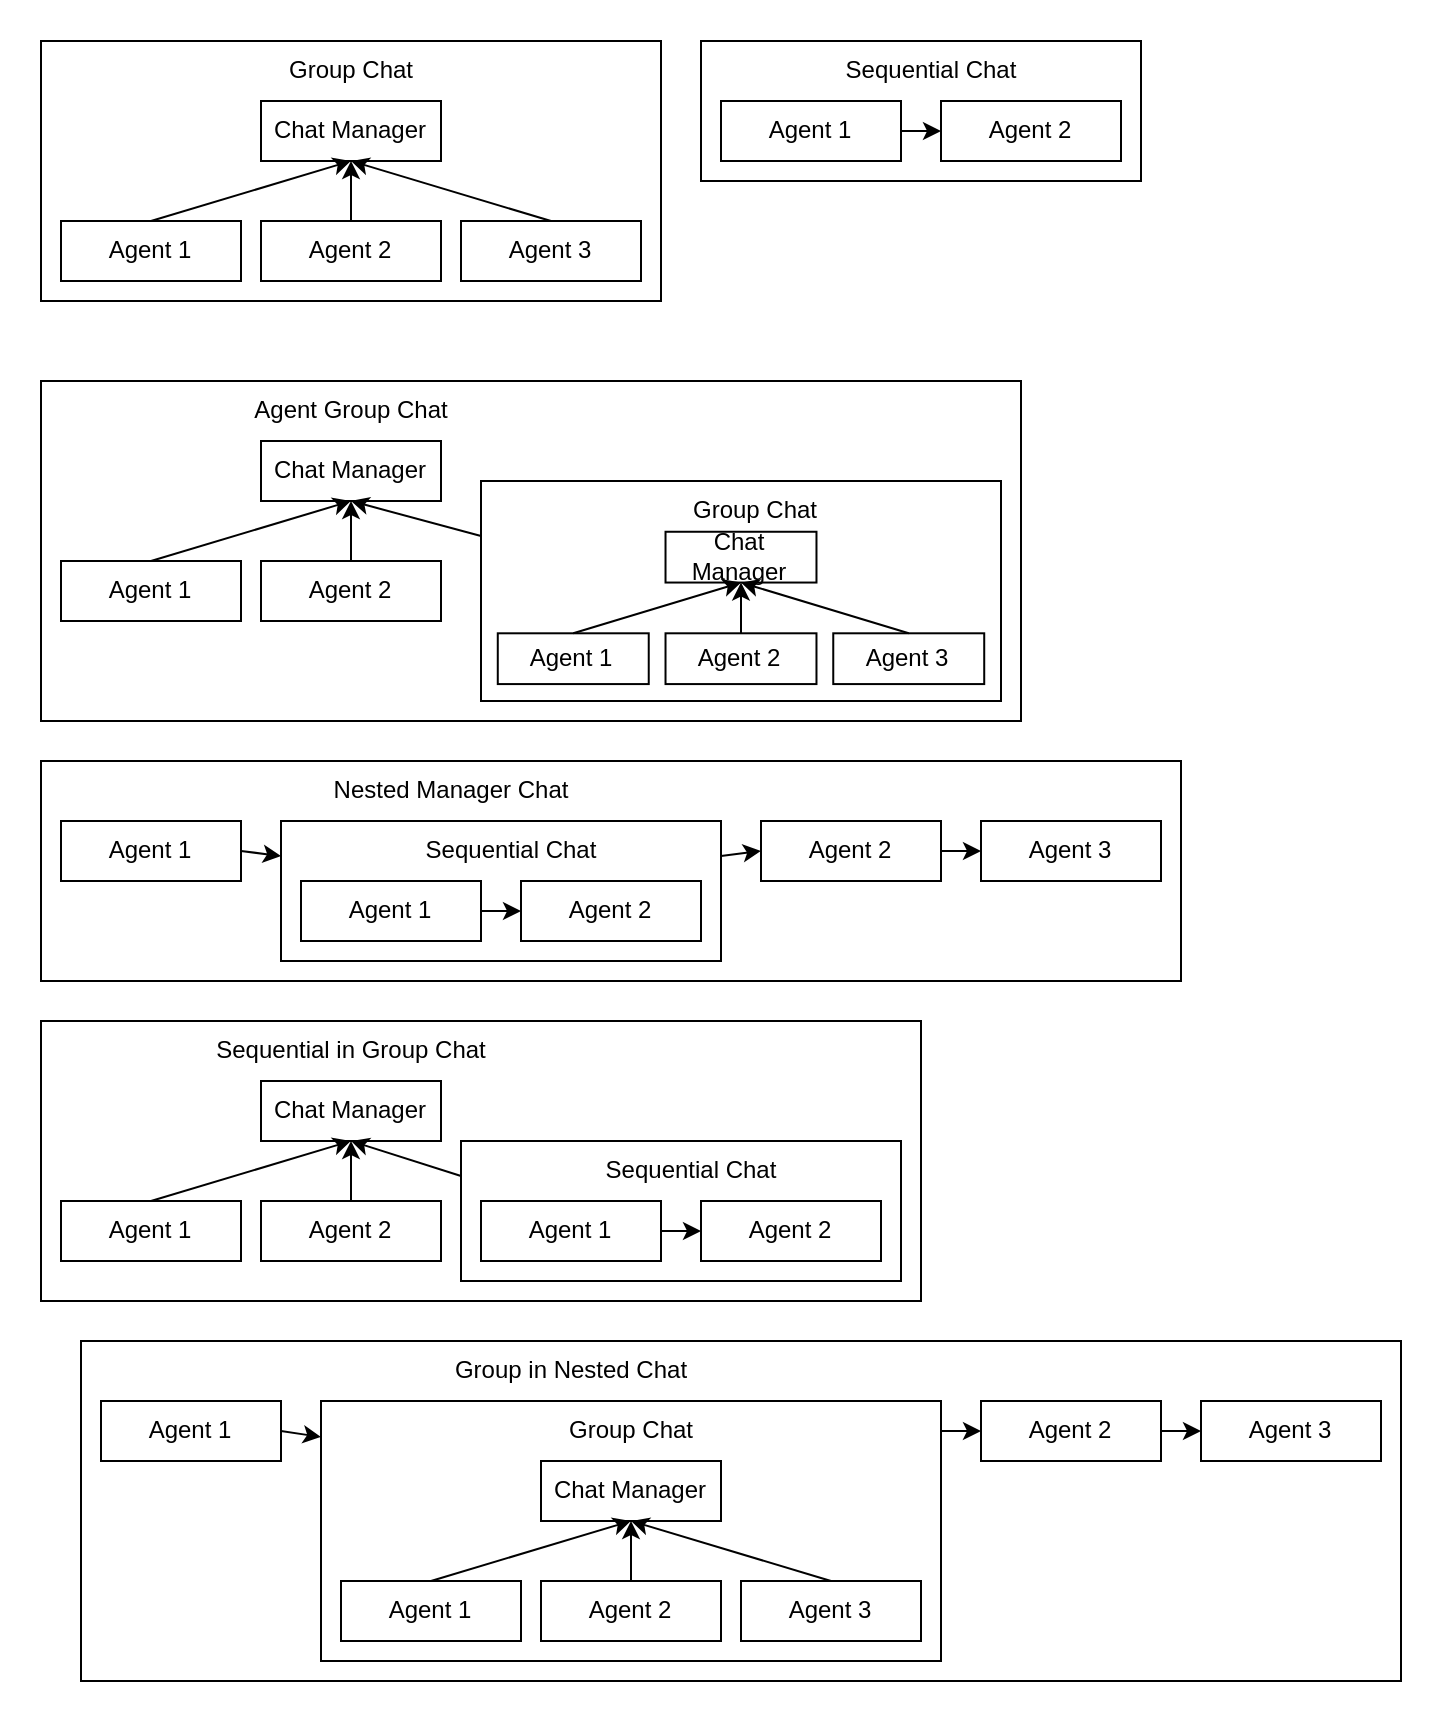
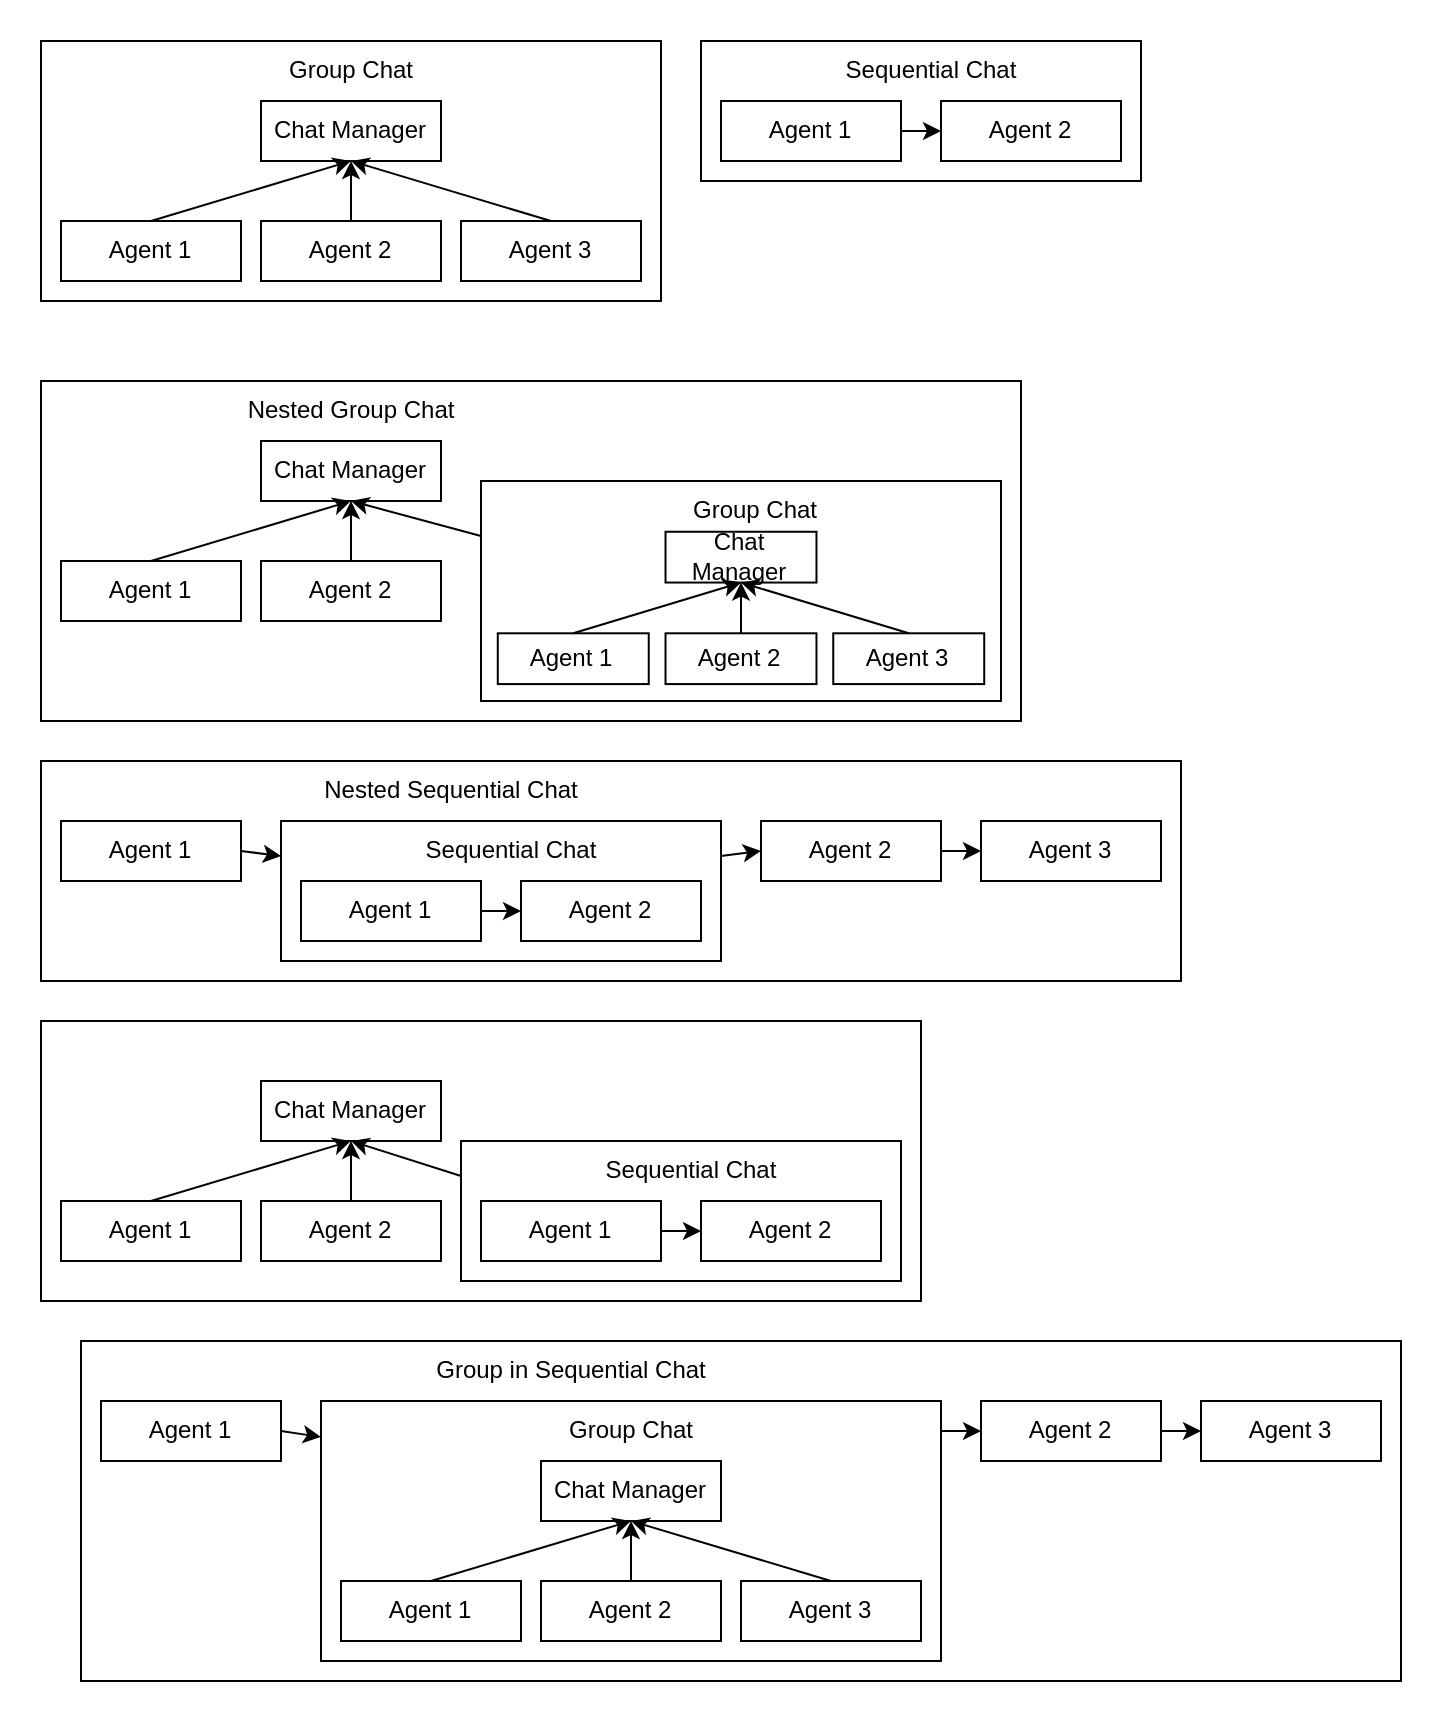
- <mxCell id="36" value="Agent Group Chat" style="text;html=1;align=center;verticalAlign=middle;resizable=0;points=[];autosize=1;strokeColor=none;fillColor=none;" vertex="1" parent="18"><mxGeometry x="90" width="130" height="30" as="geometry" /></mxCell>
+ <mxCell id="36" value="Nested Group Chat" style="text;html=1;align=center;verticalAlign=middle;resizable=0;points=[];autosize=1;strokeColor=none;fillColor=none;" vertex="1" parent="18"><mxGeometry x="90" width="130" height="30" as="geometry" /></mxCell>
- <mxCell id="47" value="Nested Manager Chat" style="text;html=1;align=center;verticalAlign=middle;resizable=0;points=[];autosize=1;strokeColor=none;fillColor=none;" vertex="1" parent="37"><mxGeometry x="130" width="150" height="30" as="geometry" /></mxCell>
+ <mxCell id="47" value="Nested Sequential Chat" style="text;html=1;align=center;verticalAlign=middle;resizable=0;points=[];autosize=1;strokeColor=none;fillColor=none;" vertex="1" parent="37"><mxGeometry x="130" width="150" height="30" as="geometry" /></mxCell>
- <mxCell id="59" value="Sequential in Group Chat" style="text;html=1;align=center;verticalAlign=middle;resizable=0;points=[];autosize=1;strokeColor=none;fillColor=none;" vertex="1" parent="1"><mxGeometry x="95" y="510" width="160" height="30" as="geometry" /></mxCell>
- <mxCell id="69" value="Group in Nested Chat" style="text;html=1;align=center;verticalAlign=middle;resizable=0;points=[];autosize=1;strokeColor=none;fillColor=none;" vertex="1" parent="1"><mxGeometry x="205" y="670" width="160" height="30" as="geometry" /></mxCell>
+ <mxCell id="69" value="Group in Sequential Chat" style="text;html=1;align=center;verticalAlign=middle;resizable=0;points=[];autosize=1;strokeColor=none;fillColor=none;" vertex="1" parent="1"><mxGeometry x="205" y="670" width="160" height="30" as="geometry" /></mxCell>
